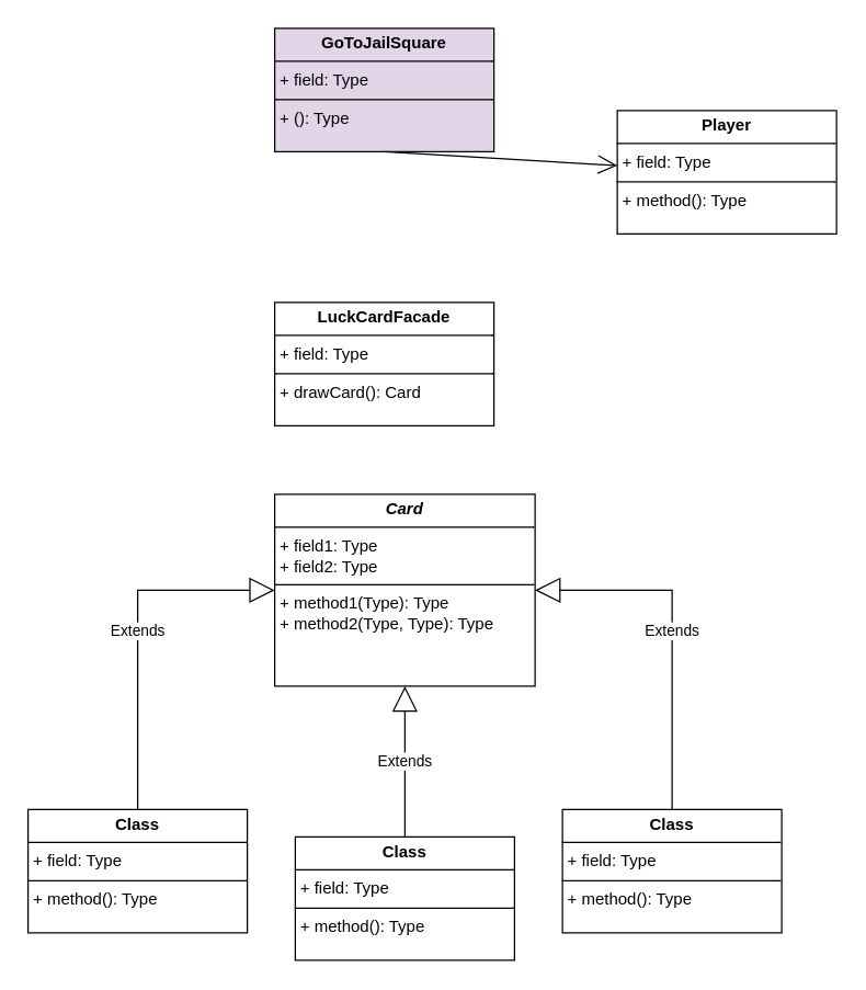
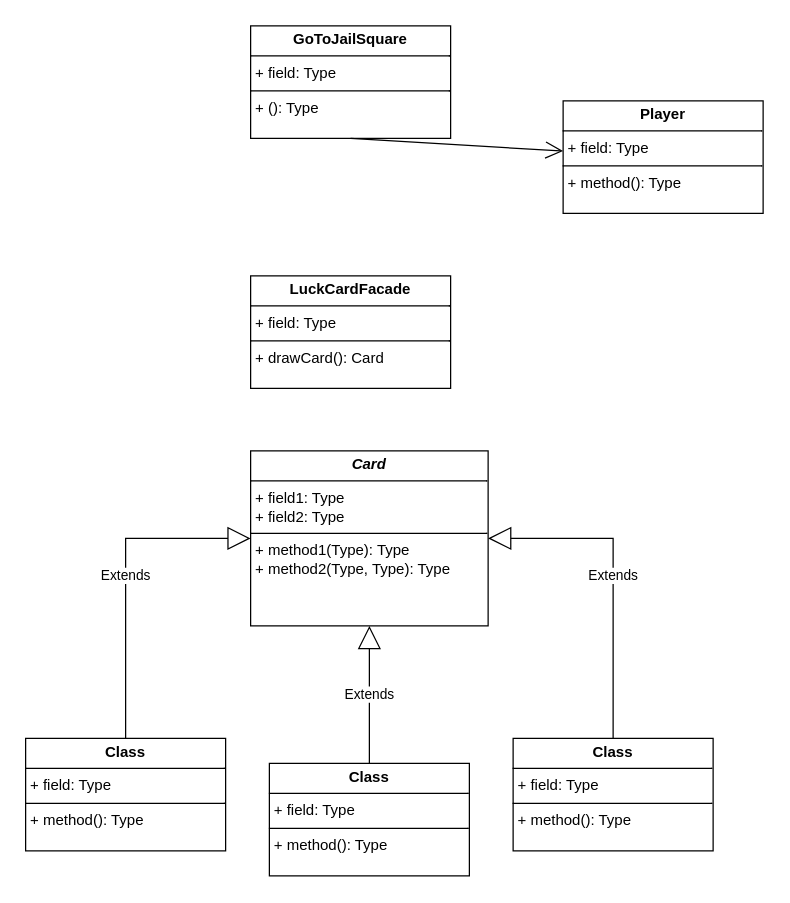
- <mxCell id="3" value="&lt;p style=&quot;margin:0px;margin-top:4px;text-align:center;&quot;&gt;&lt;b&gt;GoToJailSquare&lt;/b&gt;&lt;/p&gt;&lt;hr size=&quot;1&quot; style=&quot;border-style:solid;&quot;&gt;&lt;p style=&quot;margin:0px;margin-left:4px;&quot;&gt;+ field: Type&lt;/p&gt;&lt;hr size=&quot;1&quot; style=&quot;border-style:solid;&quot;&gt;&lt;p style=&quot;margin:0px;margin-left:4px;&quot;&gt;+ (): Type&lt;/p&gt;" style="verticalAlign=top;align=left;overflow=fill;html=1;whiteSpace=wrap;fillColor=#e1d5e7;" vertex="1" parent="1"><mxGeometry x="200" y="20" width="160" height="90" as="geometry" /></mxCell>
+ <mxCell id="3" value="&lt;p style=&quot;margin:0px;margin-top:4px;text-align:center;&quot;&gt;&lt;b&gt;GoToJailSquare&lt;/b&gt;&lt;/p&gt;&lt;hr size=&quot;1&quot; style=&quot;border-style:solid;&quot;&gt;&lt;p style=&quot;margin:0px;margin-left:4px;&quot;&gt;+ field: Type&lt;/p&gt;&lt;hr size=&quot;1&quot; style=&quot;border-style:solid;&quot;&gt;&lt;p style=&quot;margin:0px;margin-left:4px;&quot;&gt;+ (): Type&lt;/p&gt;" style="verticalAlign=top;align=left;overflow=fill;html=1;whiteSpace=wrap;" vertex="1" parent="1"><mxGeometry x="200" y="20" width="160" height="90" as="geometry" /></mxCell>
